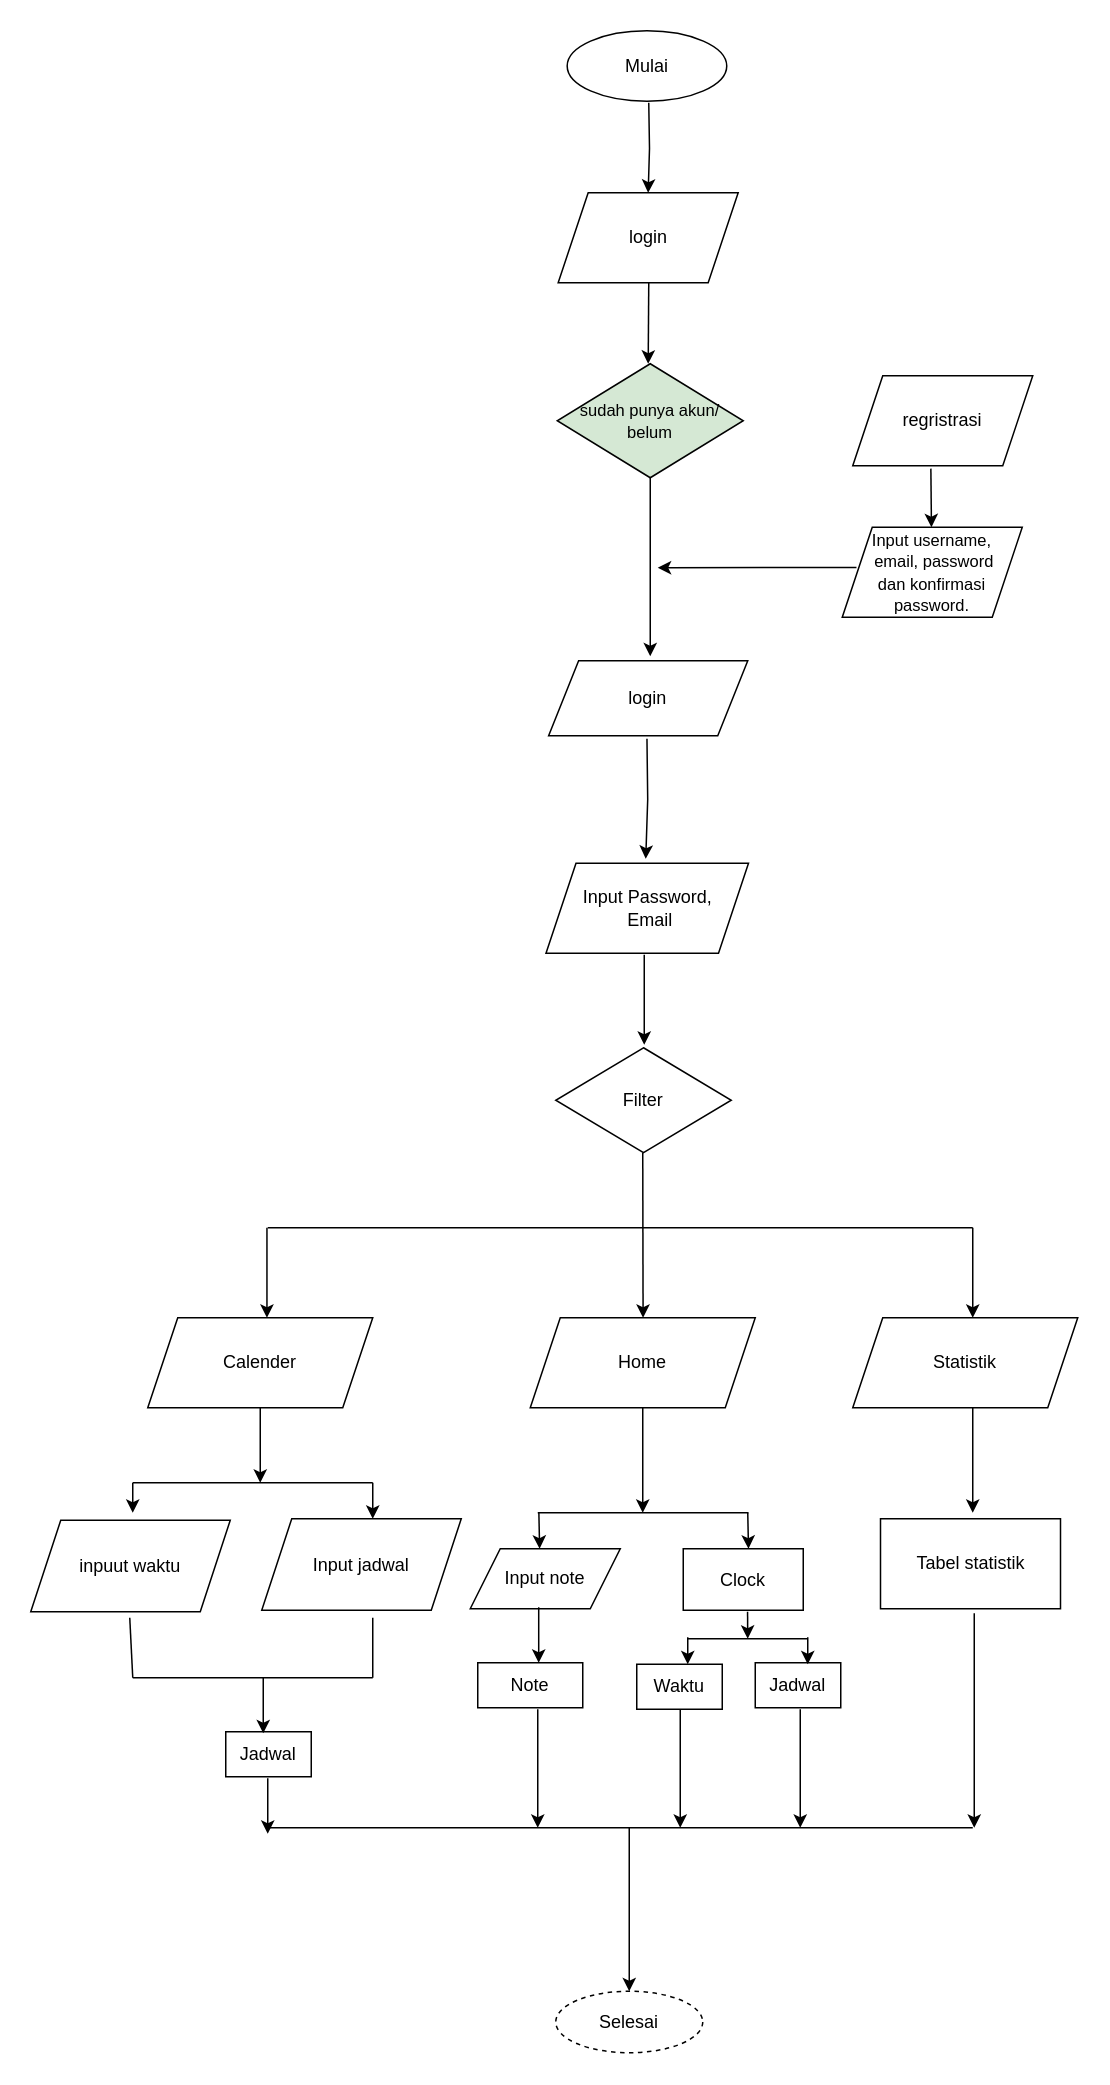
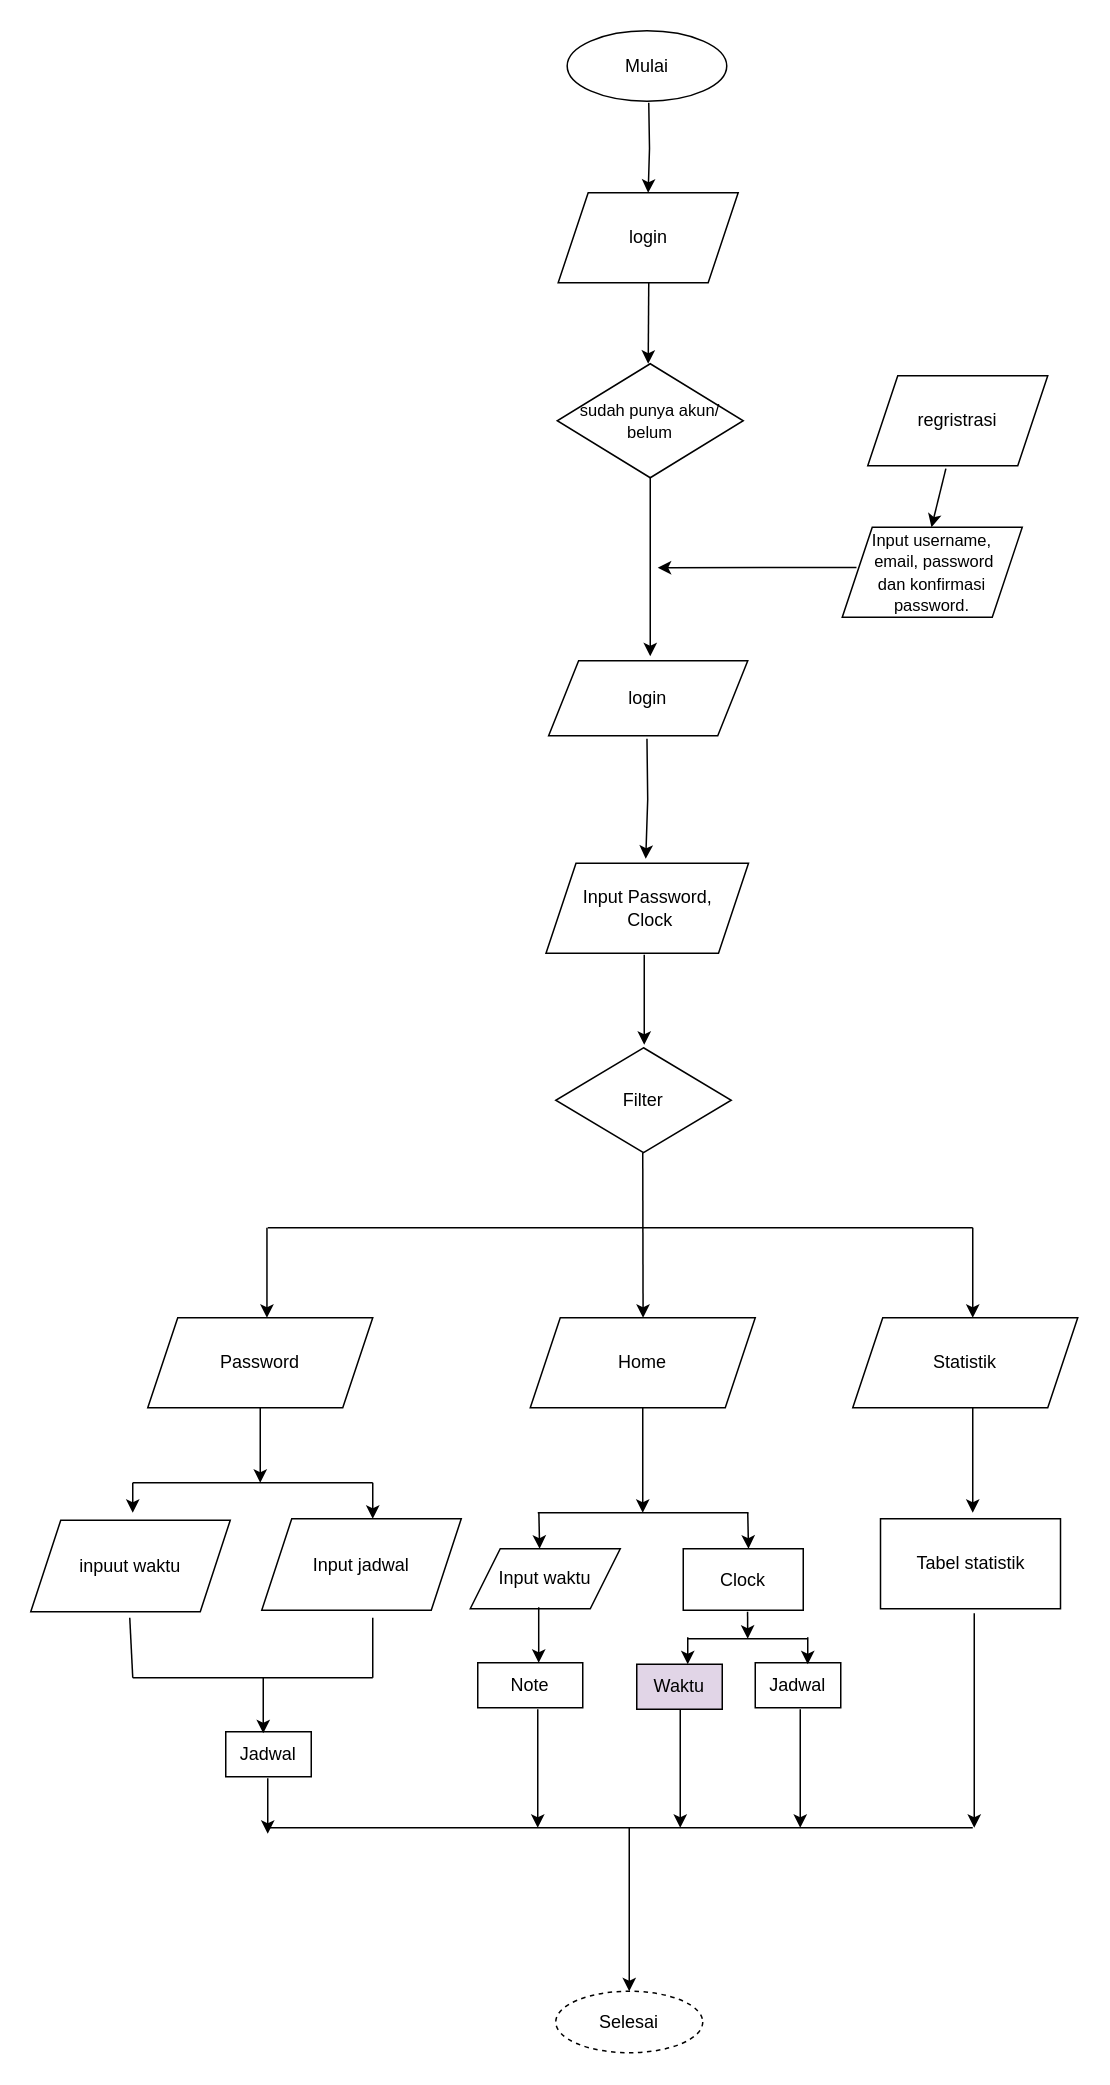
- <mxCell id="23" value="&lt;font style=&quot;font-size: 11px;&quot;&gt;sudah punya akun/ belum&lt;/font&gt;" style="rhombus;whiteSpace=wrap;html=1;fillColor=#d5e8d4;" parent="1" vertex="1"><mxGeometry x="371" y="242" width="124" height="76" as="geometry" /></mxCell>
+ <mxCell id="23" value="&lt;font style=&quot;font-size: 11px;&quot;&gt;sudah punya akun/ belum&lt;/font&gt;" style="rhombus;whiteSpace=wrap;html=1;" parent="1" vertex="1"><mxGeometry x="371" y="242" width="124" height="76" as="geometry" /></mxCell>
- <mxCell id="21" value="regristrasi" style="shape=parallelogram;perimeter=parallelogramPerimeter;whiteSpace=wrap;html=1;fixedSize=1;" parent="1" vertex="1"><mxGeometry x="568" y="250" width="120" height="60" as="geometry" /></mxCell>
+ <mxCell id="21" value="regristrasi" style="shape=parallelogram;perimeter=parallelogramPerimeter;whiteSpace=wrap;html=1;fixedSize=1;" parent="1" vertex="1"><mxGeometry x="578" y="250" width="120" height="60" as="geometry" /></mxCell>
- <mxCell id="29" value="Input Password,&lt;br style=&quot;border-color: var(--border-color); background-color: rgb(255, 255, 255);&quot;&gt;&lt;span style=&quot;background-color: rgb(255, 255, 255);&quot;&gt;&amp;nbsp;Email&lt;/span&gt;" style="shape=parallelogram;perimeter=parallelogramPerimeter;whiteSpace=wrap;html=1;fixedSize=1;" parent="1" vertex="1"><mxGeometry x="363.5" y="575" width="135" height="60" as="geometry" /></mxCell>
+ <mxCell id="29" value="Input Password,&lt;br style=&quot;border-color: var(--border-color); background-color: rgb(255, 255, 255);&quot;&gt;&lt;span style=&quot;background-color: rgb(255, 255, 255);&quot;&gt;&amp;nbsp;Clock&lt;/span&gt;" style="shape=parallelogram;perimeter=parallelogramPerimeter;whiteSpace=wrap;html=1;fixedSize=1;" parent="1" vertex="1"><mxGeometry x="363.5" y="575" width="135" height="60" as="geometry" /></mxCell>
- <mxCell id="36" value="Calender" style="shape=parallelogram;perimeter=parallelogramPerimeter;whiteSpace=wrap;html=1;fixedSize=1;" parent="1" vertex="1"><mxGeometry x="98" y="878" width="150" height="60" as="geometry" /></mxCell>
+ <mxCell id="36" value="Password" style="shape=parallelogram;perimeter=parallelogramPerimeter;whiteSpace=wrap;html=1;fixedSize=1;" parent="1" vertex="1"><mxGeometry x="98" y="878" width="150" height="60" as="geometry" /></mxCell>
- <mxCell id="9" value="Input note" style="shape=parallelogram;perimeter=parallelogramPerimeter;whiteSpace=wrap;html=1;fixedSize=1;" parent="1" vertex="1"><mxGeometry x="313" y="1032" width="100" height="40" as="geometry" /></mxCell>
+ <mxCell id="9" value="Input waktu" style="shape=parallelogram;perimeter=parallelogramPerimeter;whiteSpace=wrap;html=1;fixedSize=1;" parent="1" vertex="1"><mxGeometry x="313" y="1032" width="100" height="40" as="geometry" /></mxCell>
- <mxCell id="12" value="Waktu" style="rounded=0;whiteSpace=wrap;html=1;" parent="1" vertex="1"><mxGeometry x="424" y="1109" width="57" height="30" as="geometry" /></mxCell>
+ <mxCell id="12" value="Waktu" style="rounded=0;whiteSpace=wrap;html=1;fillColor=#e1d5e7;" parent="1" vertex="1"><mxGeometry x="424" y="1109" width="57" height="30" as="geometry" /></mxCell>
